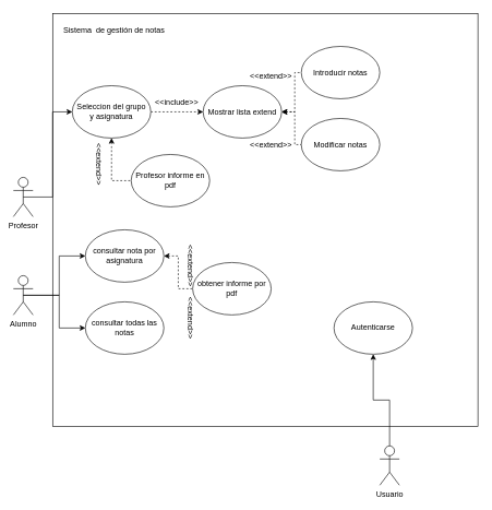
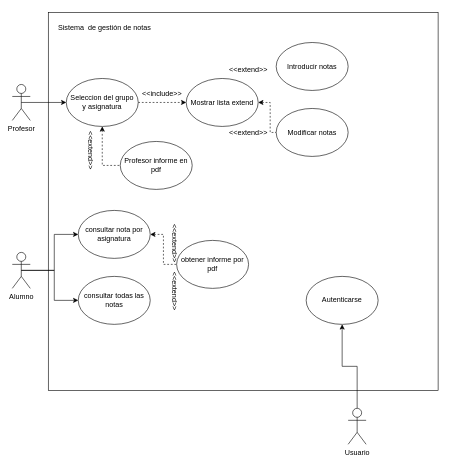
- <mxCell id="10" style="edgeStyle=orthogonalEdgeStyle;rounded=0;orthogonalLoop=1;jettySize=auto;html=1;exitX=1;exitY=0.5;exitDx=0;exitDy=0;entryX=0;entryY=0.5;entryDx=0;entryDy=0;dashed=1;endArrow=none;endFill=0;startArrow=classic;startFill=1;" parent="1" source="11" target="13" edge="1"><mxGeometry relative="1" as="geometry" /></mxCell>
- <mxCell id="5" value="Profesor" style="shape=umlActor;verticalLabelPosition=bottom;verticalAlign=top;html=1;outlineConnect=0;" parent="1" vertex="1"><mxGeometry x="20" y="270" width="30" height="60" as="geometry" /></mxCell>
+ <mxCell id="5" value="Profesor" style="shape=umlActor;verticalLabelPosition=bottom;verticalAlign=top;html=1;outlineConnect=0;" parent="1" vertex="1"><mxGeometry x="20" y="140" width="30" height="60" as="geometry" /></mxCell>
